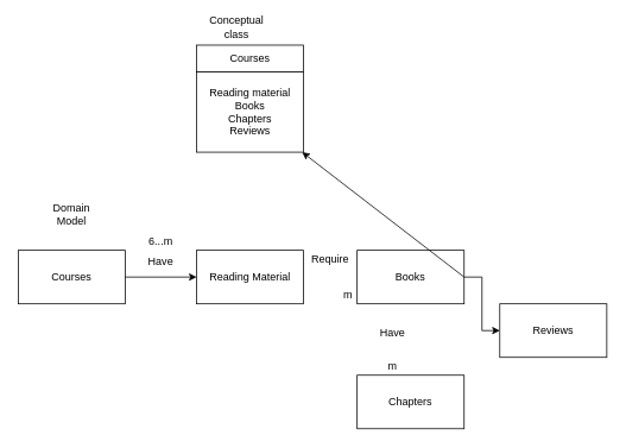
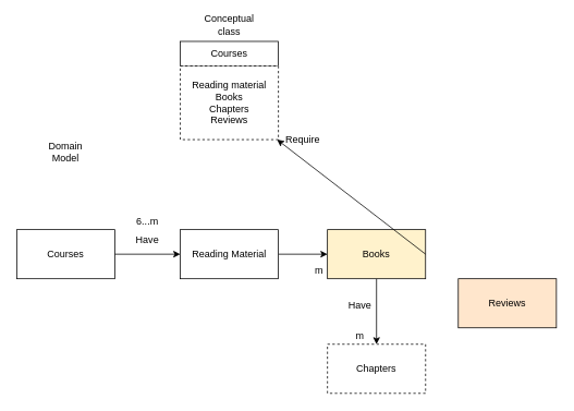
- <mxCell id="17" value="Conceptual class" style="text;html=1;strokeColor=none;fillColor=none;align=center;verticalAlign=middle;whiteSpace=wrap;rounded=0;" vertex="1" parent="1"><mxGeometry x="245" y="20" width="40" height="20" as="geometry" /></mxCell>
+ <mxCell id="17" value="Conceptual class" style="text;html=1;strokeColor=none;fillColor=none;align=center;verticalAlign=middle;whiteSpace=wrap;rounded=0;" vertex="1" parent="1"><mxGeometry x="260" y="20" width="40" height="20" as="geometry" /></mxCell>
- <mxCell id="16" value="&lt;div&gt;Reading material&lt;/div&gt;&lt;div&gt;Books&lt;/div&gt;&lt;div&gt;Chapters&lt;/div&gt;&lt;div&gt;Reviews&lt;br&gt;&lt;/div&gt;" style="rounded=0;whiteSpace=wrap;html=1;" vertex="1" parent="1"><mxGeometry x="220" y="80" width="120" height="90" as="geometry" /></mxCell>
+ <mxCell id="16" value="&lt;div&gt;Reading material&lt;/div&gt;&lt;div&gt;Books&lt;/div&gt;&lt;div&gt;Chapters&lt;/div&gt;&lt;div&gt;Reviews&lt;br&gt;&lt;/div&gt;" style="rounded=0;whiteSpace=wrap;html=1;dashed=1;" vertex="1" parent="1"><mxGeometry x="220" y="80" width="120" height="90" as="geometry" /></mxCell>
- <mxCell id="18" value="Domain Model" style="text;html=1;strokeColor=none;fillColor=none;align=center;verticalAlign=middle;whiteSpace=wrap;rounded=0;" vertex="1" parent="1"><mxGeometry x="60" y="230" width="40" height="20" as="geometry" /></mxCell>
+ <mxCell id="18" value="Domain Model" style="text;html=1;strokeColor=none;fillColor=none;align=center;verticalAlign=middle;whiteSpace=wrap;rounded=0;" vertex="1" parent="1"><mxGeometry x="60" y="175" width="40" height="20" as="geometry" /></mxCell>
- <mxCell id="11" value="Require" style="text;html=1;strokeColor=none;fillColor=none;align=center;verticalAlign=middle;whiteSpace=wrap;rounded=0;" vertex="1" parent="1"><mxGeometry x="350" y="280" width="40" height="20" as="geometry" /></mxCell>
+ <mxCell id="11" value="Require" style="text;html=1;strokeColor=none;fillColor=none;align=center;verticalAlign=middle;whiteSpace=wrap;rounded=0;" vertex="1" parent="1"><mxGeometry x="350" y="160" width="40" height="20" as="geometry" /></mxCell>
+ <mxCell id="3" value="" style="edgeStyle=orthogonalEdgeStyle;rounded=0;orthogonalLoop=1;jettySize=auto;html=1;" edge="1" parent="1" source="4" target="9"><mxGeometry relative="1" as="geometry" /></mxCell>
- <mxCell id="9" value="Books" style="rounded=0;whiteSpace=wrap;html=1;" vertex="1" parent="1"><mxGeometry x="400" y="280" width="120" height="60" as="geometry" /></mxCell>
+ <mxCell id="9" value="Books" style="rounded=0;whiteSpace=wrap;html=1;fillColor=#fff2cc;" vertex="1" parent="1"><mxGeometry x="400" y="280" width="120" height="60" as="geometry" /></mxCell>
- <mxCell id="8" value="" style="edgeStyle=orthogonalEdgeStyle;rounded=0;orthogonalLoop=1;jettySize=auto;html=1;" edge="1" parent="1" source="9" target="19"><mxGeometry relative="1" as="geometry" /></mxCell>
+ <mxCell id="8" value="" style="edgeStyle=orthogonalEdgeStyle;rounded=0;orthogonalLoop=1;jettySize=auto;html=1;" edge="1" parent="1" source="9" target="10"><mxGeometry relative="1" as="geometry" /></mxCell>
- <mxCell id="19" value="Reviews" style="rounded=0;whiteSpace=wrap;html=1;" vertex="1" parent="1"><mxGeometry x="560" y="340" width="120" height="60" as="geometry" /></mxCell>
+ <mxCell id="19" value="Reviews" style="rounded=0;whiteSpace=wrap;html=1;fillColor=#ffe6cc;" vertex="1" parent="1"><mxGeometry x="560" y="340" width="120" height="60" as="geometry" /></mxCell>
- <mxCell id="10" value="Chapters" style="rounded=0;whiteSpace=wrap;html=1;" vertex="1" parent="1"><mxGeometry x="400" y="420" width="120" height="60" as="geometry" /></mxCell>
+ <mxCell id="10" value="Chapters" style="rounded=0;whiteSpace=wrap;html=1;dashed=1;" vertex="1" parent="1"><mxGeometry x="400" y="420" width="120" height="60" as="geometry" /></mxCell>
